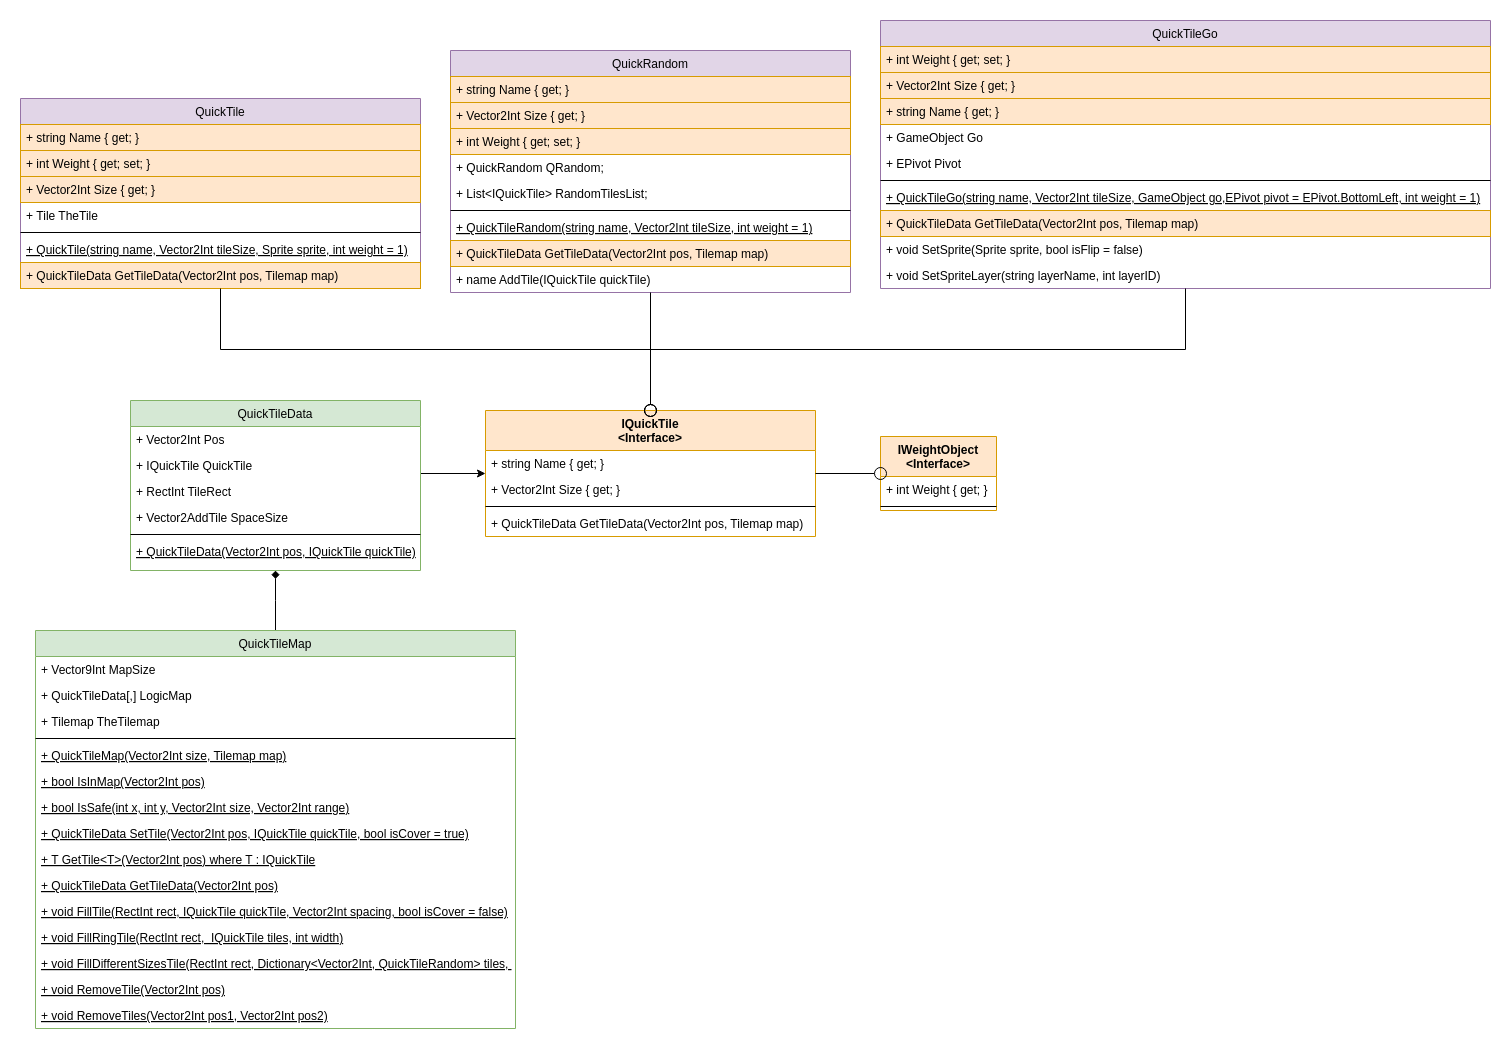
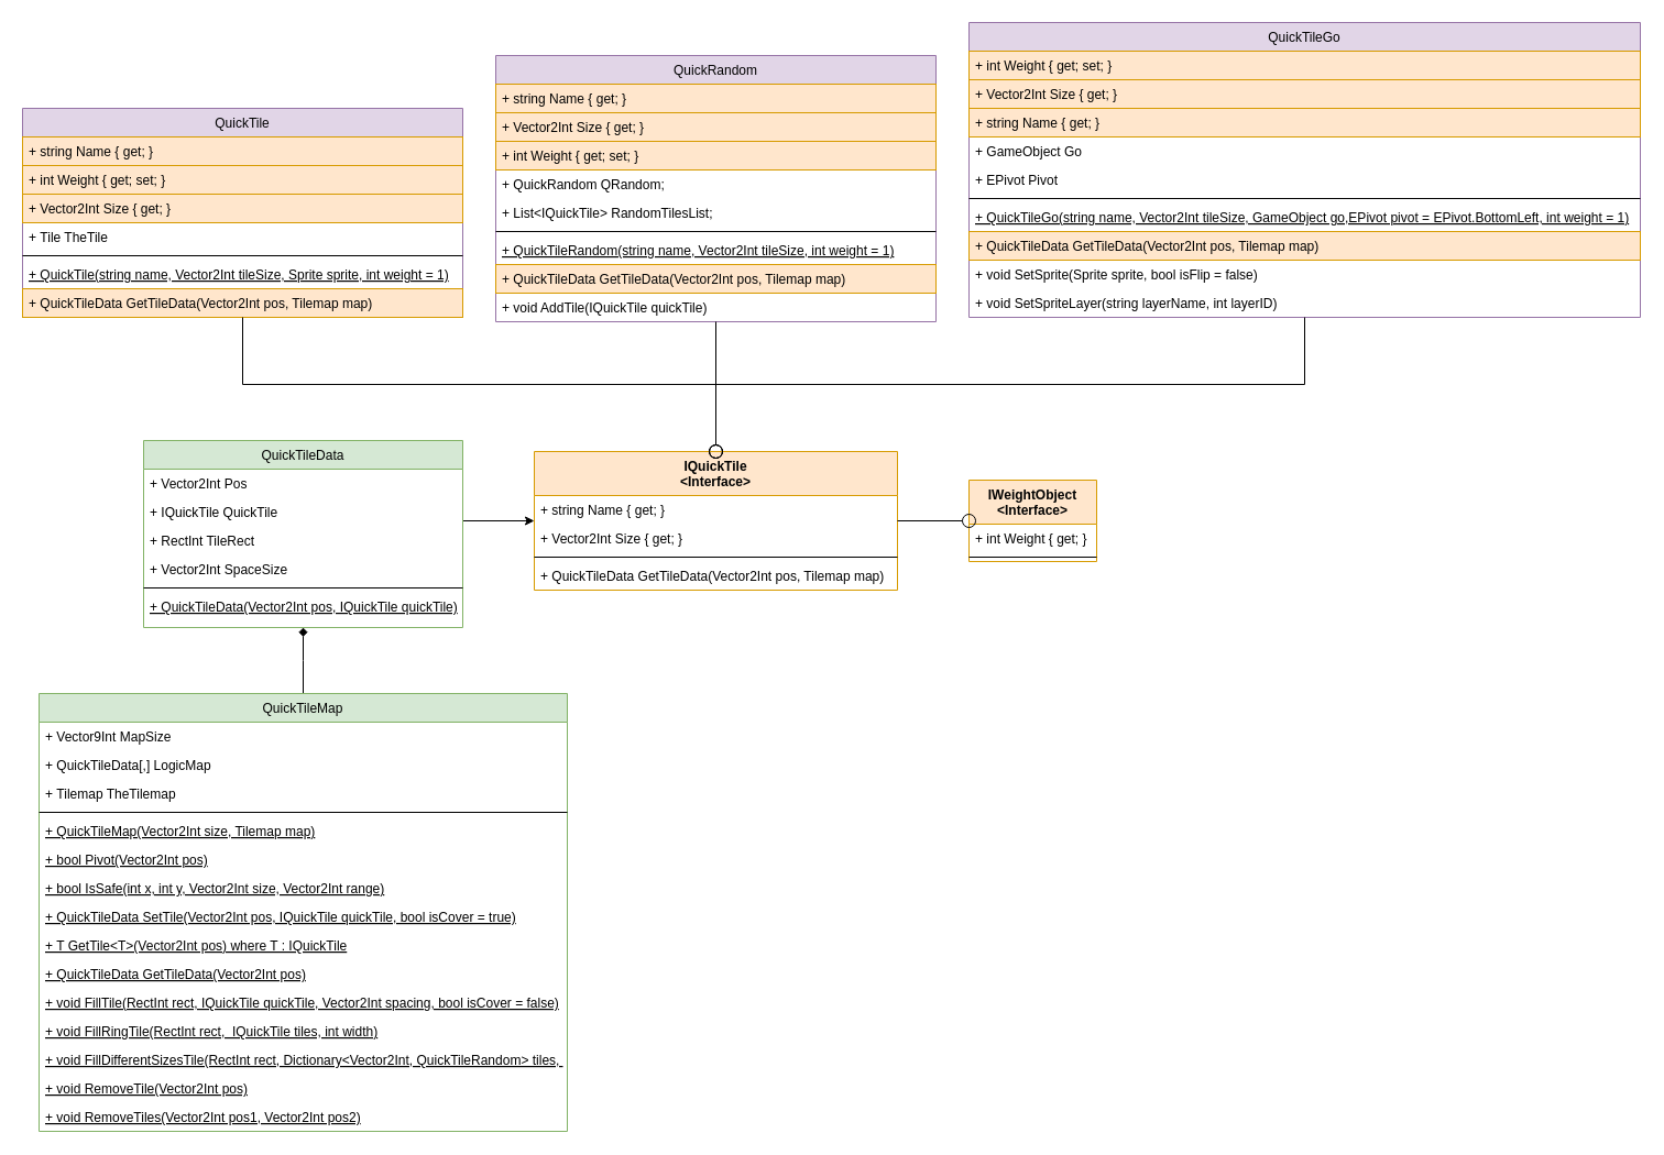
- <mxCell id="27" value="+ name AddTile(IQuickTile quickTile)" style="text;align=left;verticalAlign=top;spacingLeft=4;spacingRight=4;overflow=hidden;rotatable=0;points=[[0,0.5],[1,0.5]];portConstraint=eastwest;" vertex="1" parent="18"><mxGeometry y="216" width="400" height="26" as="geometry" /></mxCell>
+ <mxCell id="27" value="+ void AddTile(IQuickTile quickTile)" style="text;align=left;verticalAlign=top;spacingLeft=4;spacingRight=4;overflow=hidden;rotatable=0;points=[[0,0.5],[1,0.5]];portConstraint=eastwest;" vertex="1" parent="18"><mxGeometry y="216" width="400" height="26" as="geometry" /></mxCell>
- <mxCell id="44" value="+ Vector2AddTile SpaceSize" style="text;align=left;verticalAlign=top;spacingLeft=4;spacingRight=4;overflow=hidden;rotatable=0;points=[[0,0.5],[1,0.5]];portConstraint=eastwest;rounded=0;shadow=0;html=0;" vertex="1" parent="40"><mxGeometry y="104" width="290" height="26" as="geometry" /></mxCell>
+ <mxCell id="44" value="+ Vector2Int SpaceSize" style="text;align=left;verticalAlign=top;spacingLeft=4;spacingRight=4;overflow=hidden;rotatable=0;points=[[0,0.5],[1,0.5]];portConstraint=eastwest;rounded=0;shadow=0;html=0;" vertex="1" parent="40"><mxGeometry y="104" width="290" height="26" as="geometry" /></mxCell>
- <mxCell id="54" value="+ bool IsInMap(Vector2Int pos)" style="text;align=left;verticalAlign=top;spacingLeft=4;spacingRight=4;overflow=hidden;rotatable=0;points=[[0,0.5],[1,0.5]];portConstraint=eastwest;fontStyle=4" vertex="1" parent="48"><mxGeometry y="138" width="480" height="26" as="geometry" /></mxCell>
+ <mxCell id="54" value="+ bool Pivot(Vector2Int pos)" style="text;align=left;verticalAlign=top;spacingLeft=4;spacingRight=4;overflow=hidden;rotatable=0;points=[[0,0.5],[1,0.5]];portConstraint=eastwest;fontStyle=4" vertex="1" parent="48"><mxGeometry y="138" width="480" height="26" as="geometry" /></mxCell>
